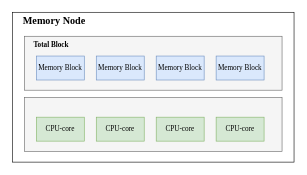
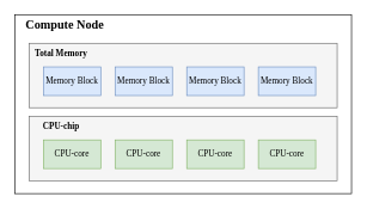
- <mxCell id="10" value="&lt;b&gt;&lt;font style=&quot;font-size: 17px&quot;&gt;Memory Node&lt;/font&gt;&lt;/b&gt;" style="text;html=1;strokeColor=none;fillColor=none;align=center;verticalAlign=middle;whiteSpace=wrap;rounded=0;labelBackgroundColor=none;fontFamily=Source Sans Pro;fontSource=https%3A%2F%2Ffonts.googleapis.com%2Fcss%3Ffamily%3DSource%2BSans%2BPro;" parent="2" vertex="1"><mxGeometry width="140" height="30" as="geometry" /></mxCell>
+ <mxCell id="10" value="&lt;b&gt;&lt;font style=&quot;font-size: 17px&quot;&gt;Compute Node&lt;/font&gt;&lt;/b&gt;" style="text;html=1;strokeColor=none;fillColor=none;align=center;verticalAlign=middle;whiteSpace=wrap;rounded=0;labelBackgroundColor=none;fontFamily=Source Sans Pro;fontSource=https%3A%2F%2Ffonts.googleapis.com%2Fcss%3Ffamily%3DSource%2BSans%2BPro;" parent="2" vertex="1"><mxGeometry width="140" height="30" as="geometry" /></mxCell>
- <mxCell id="9" value="&lt;b&gt;Total Block&lt;/b&gt;" style="text;html=1;strokeColor=none;fillColor=none;align=center;verticalAlign=middle;whiteSpace=wrap;rounded=0;labelBackgroundColor=none;fontFamily=Source Sans Pro;fontSource=https%3A%2F%2Ffonts.googleapis.com%2Fcss%3Ffamily%3DSource%2BSans%2BPro;" parent="2" vertex="1"><mxGeometry x="20" y="40" width="90" height="30" as="geometry" /></mxCell>
+ <mxCell id="9" value="&lt;b&gt;Total Memory&lt;/b&gt;" style="text;html=1;strokeColor=none;fillColor=none;align=center;verticalAlign=middle;whiteSpace=wrap;rounded=0;labelBackgroundColor=none;fontFamily=Source Sans Pro;fontSource=https%3A%2F%2Ffonts.googleapis.com%2Fcss%3Ffamily%3DSource%2BSans%2BPro;" parent="2" vertex="1"><mxGeometry x="20" y="40" width="90" height="30" as="geometry" /></mxCell>
+ <mxCell id="16" value="&lt;b&gt;CPU-chip&lt;/b&gt;" style="text;html=1;strokeColor=none;fillColor=none;align=center;verticalAlign=middle;whiteSpace=wrap;rounded=0;labelBackgroundColor=none;fontFamily=Source Sans Pro;fontSource=https%3A%2F%2Ffonts.googleapis.com%2Fcss%3Ffamily%3DSource%2BSans%2BPro;" parent="2" vertex="1"><mxGeometry x="20" y="142" width="90" height="30" as="geometry" /></mxCell>
